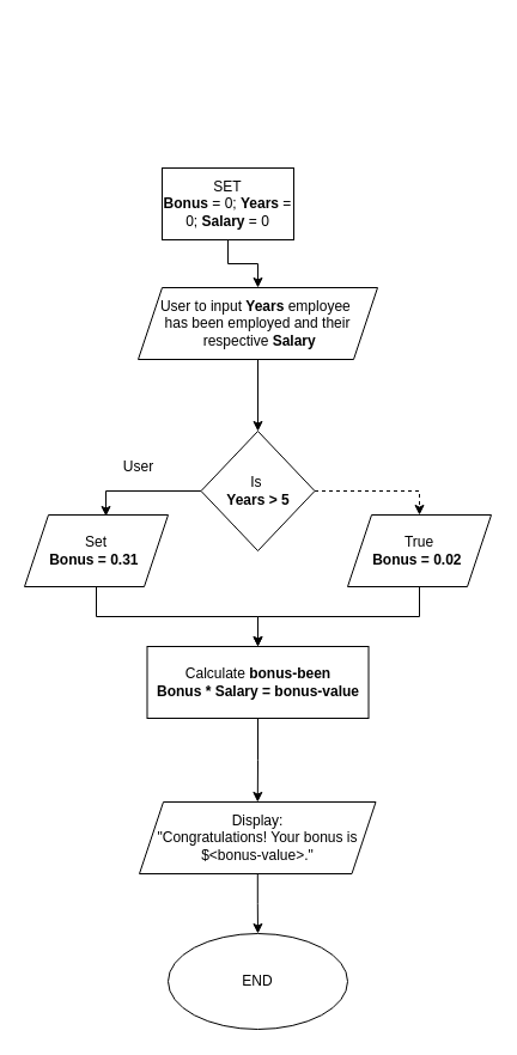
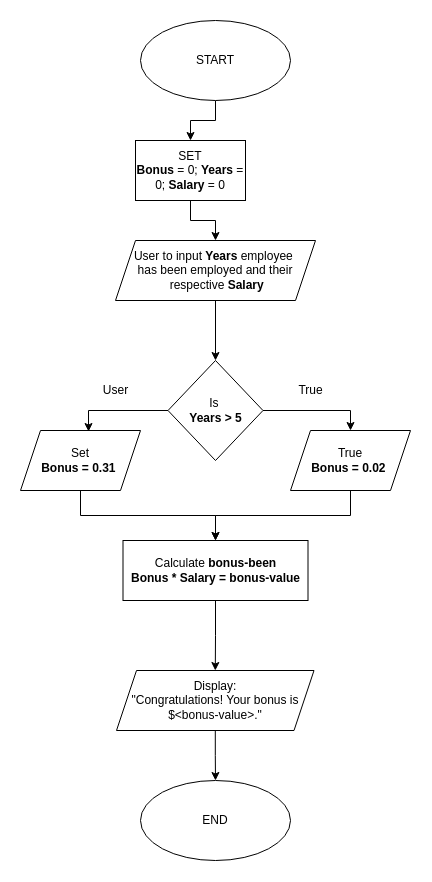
+ <mxCell id="10" value="START" style="ellipse;whiteSpace=wrap;html=1;" parent="1" vertex="1"><mxGeometry x="140" y="20" width="150" height="80" as="geometry" /></mxCell>
+ <mxCell id="9" style="edgeStyle=orthogonalEdgeStyle;rounded=0;orthogonalLoop=1;jettySize=auto;html=1;entryX=0.5;entryY=0;entryDx=0;entryDy=0;" parent="1" source="10" target="5" edge="1"><mxGeometry relative="1" as="geometry" /></mxCell>
+ <mxCell id="12" value="True" style="text;html=1;align=center;verticalAlign=middle;resizable=0;points=[];autosize=1;strokeColor=none;" parent="1" vertex="1"><mxGeometry x="290" y="380" width="40" height="20" as="geometry" /></mxCell>
- <mxCell id="6" style="edgeStyle=orthogonalEdgeStyle;rounded=0;orthogonalLoop=1;jettySize=auto;html=1;entryX=0.5;entryY=0;entryDx=0;entryDy=0;dashed=1;" parent="1" source="8" target="16" edge="1"><mxGeometry relative="1" as="geometry"><mxPoint x="370" y="410" as="targetPoint" /></mxGeometry></mxCell>
+ <mxCell id="6" style="edgeStyle=orthogonalEdgeStyle;rounded=0;orthogonalLoop=1;jettySize=auto;html=1;entryX=0.5;entryY=0;entryDx=0;entryDy=0;" parent="1" source="8" target="16" edge="1"><mxGeometry relative="1" as="geometry"><mxPoint x="370" y="410" as="targetPoint" /></mxGeometry></mxCell>
